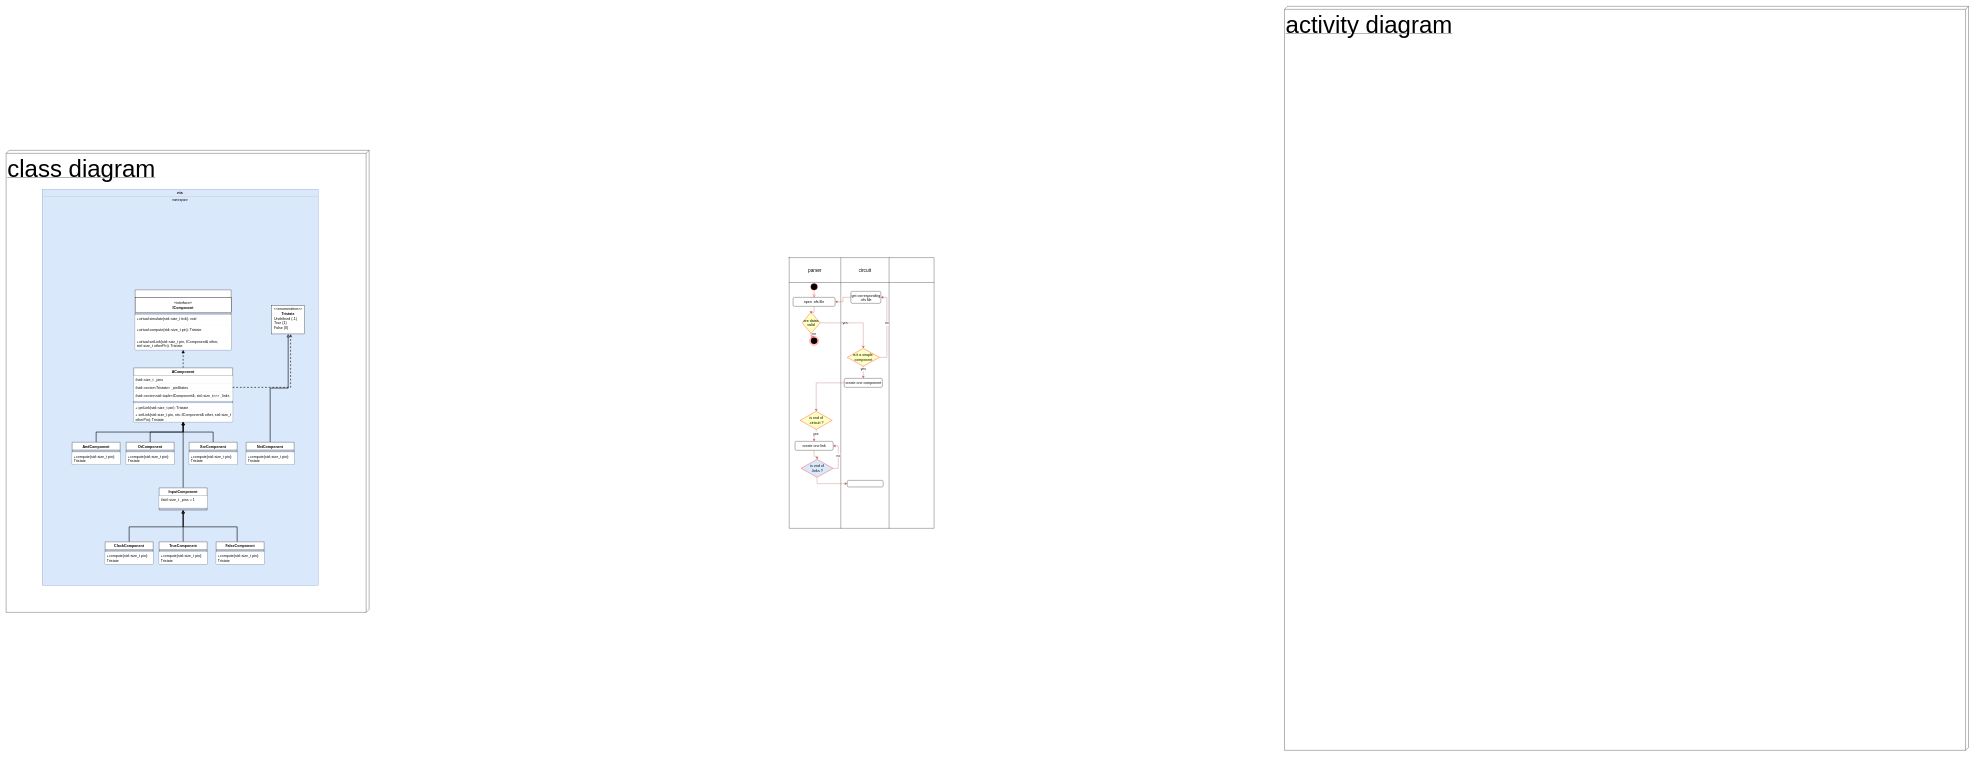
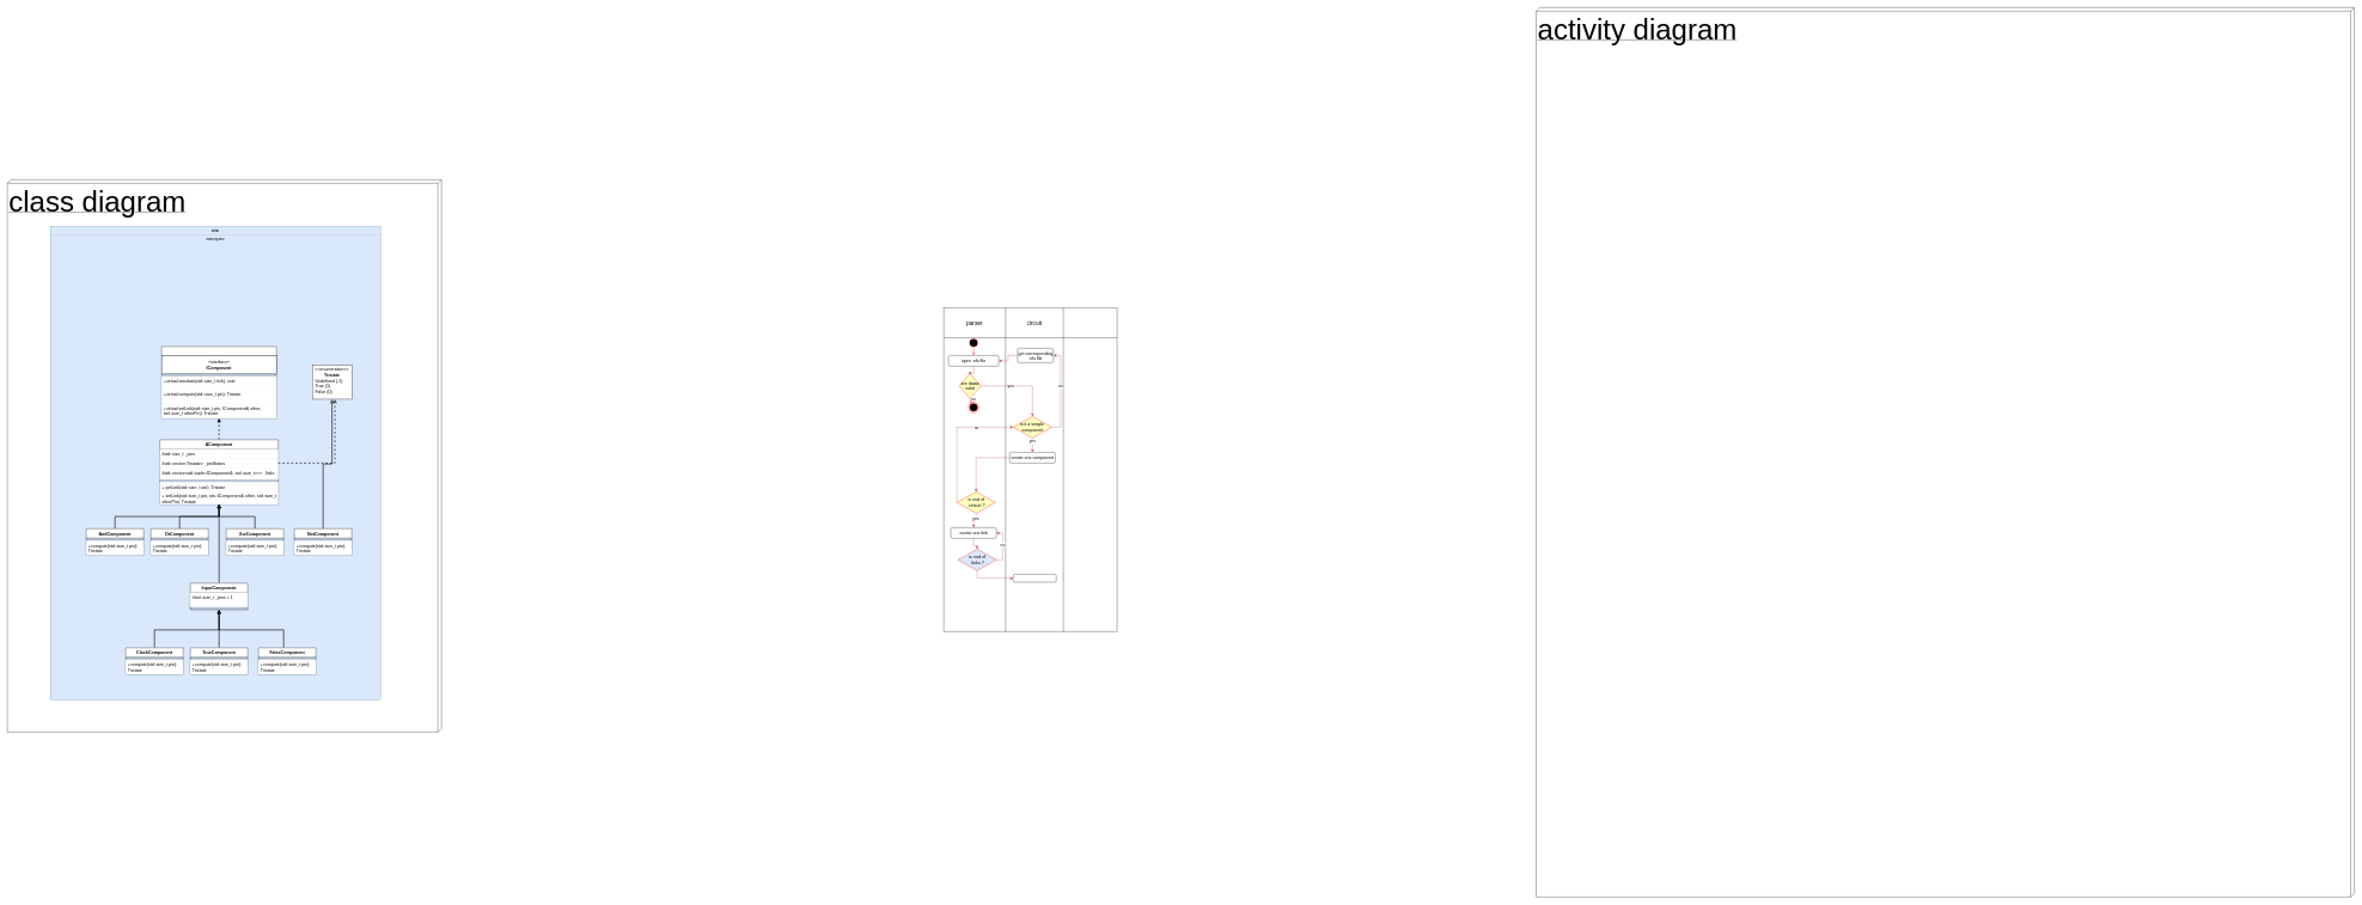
- <mxCell id="19" value="&lt;p style=&quot;margin:0px;margin-top:4px;text-align:center;&quot;&gt;&amp;lt;&amp;lt;enumeration&amp;gt;&amp;gt;&lt;/p&gt;&lt;p style=&quot;margin:0px;margin-top:4px;text-align:center;&quot;&gt;&lt;b&gt;Tristate&lt;/b&gt;&lt;br&gt;&lt;/p&gt;&lt;p style=&quot;margin:0px;margin-left:8px;text-align:left;&quot;&gt;Undefined (-1)&lt;/p&gt;&lt;p style=&quot;margin:0px;margin-left:8px;text-align:left;&quot;&gt;True (1)&lt;/p&gt;&lt;p style=&quot;margin:0px;margin-left:8px;text-align:left;&quot;&gt;False (0)&lt;/p&gt;" style="shape=rect;html=1;overflow=fill;whiteSpace=wrap;" vertex="1" parent="2"><mxGeometry x="885" y="378" width="110" height="94" as="geometry" /></mxCell>
+ <mxCell id="19" value="&lt;p style=&quot;margin:0px;margin-top:4px;text-align:center;&quot;&gt;&amp;lt;&amp;lt;enumeration&amp;gt;&amp;gt;&lt;/p&gt;&lt;p style=&quot;margin:0px;margin-top:4px;text-align:center;&quot;&gt;&lt;b&gt;Tristate&lt;/b&gt;&lt;br&gt;&lt;/p&gt;&lt;p style=&quot;margin:0px;margin-left:8px;text-align:left;&quot;&gt;Undefined (-1)&lt;/p&gt;&lt;p style=&quot;margin:0px;margin-left:8px;text-align:left;&quot;&gt;True (1)&lt;/p&gt;&lt;p style=&quot;margin:0px;margin-left:8px;text-align:left;&quot;&gt;False (0)&lt;/p&gt;" style="shape=rect;html=1;overflow=fill;whiteSpace=wrap;" vertex="1" parent="2"><mxGeometry x="850" y="378" width="110" height="94" as="geometry" /></mxCell>
+ <mxCell id="72" style="edgeStyle=orthogonalEdgeStyle;rounded=0;orthogonalLoop=1;jettySize=auto;html=1;entryX=0;entryY=0.5;entryDx=0;entryDy=0;exitX=0;exitY=0.5;exitDx=0;exitDy=0;fillColor=#f8cecc;strokeColor=#b85450;" edge="1" parent="1" source="76" target="88"><mxGeometry relative="1" as="geometry"><mxPoint x="2816.5" y="1205" as="targetPoint" /><Array as="points"><mxPoint x="2667" y="1190" /></Array></mxGeometry></mxCell>
+ <mxCell id="73" value="no" style="edgeLabel;html=1;align=center;verticalAlign=middle;resizable=0;points=[];" vertex="1" connectable="0" parent="72"><mxGeometry x="0.441" y="-2" relative="1" as="geometry"><mxPoint as="offset" /></mxGeometry></mxCell>
